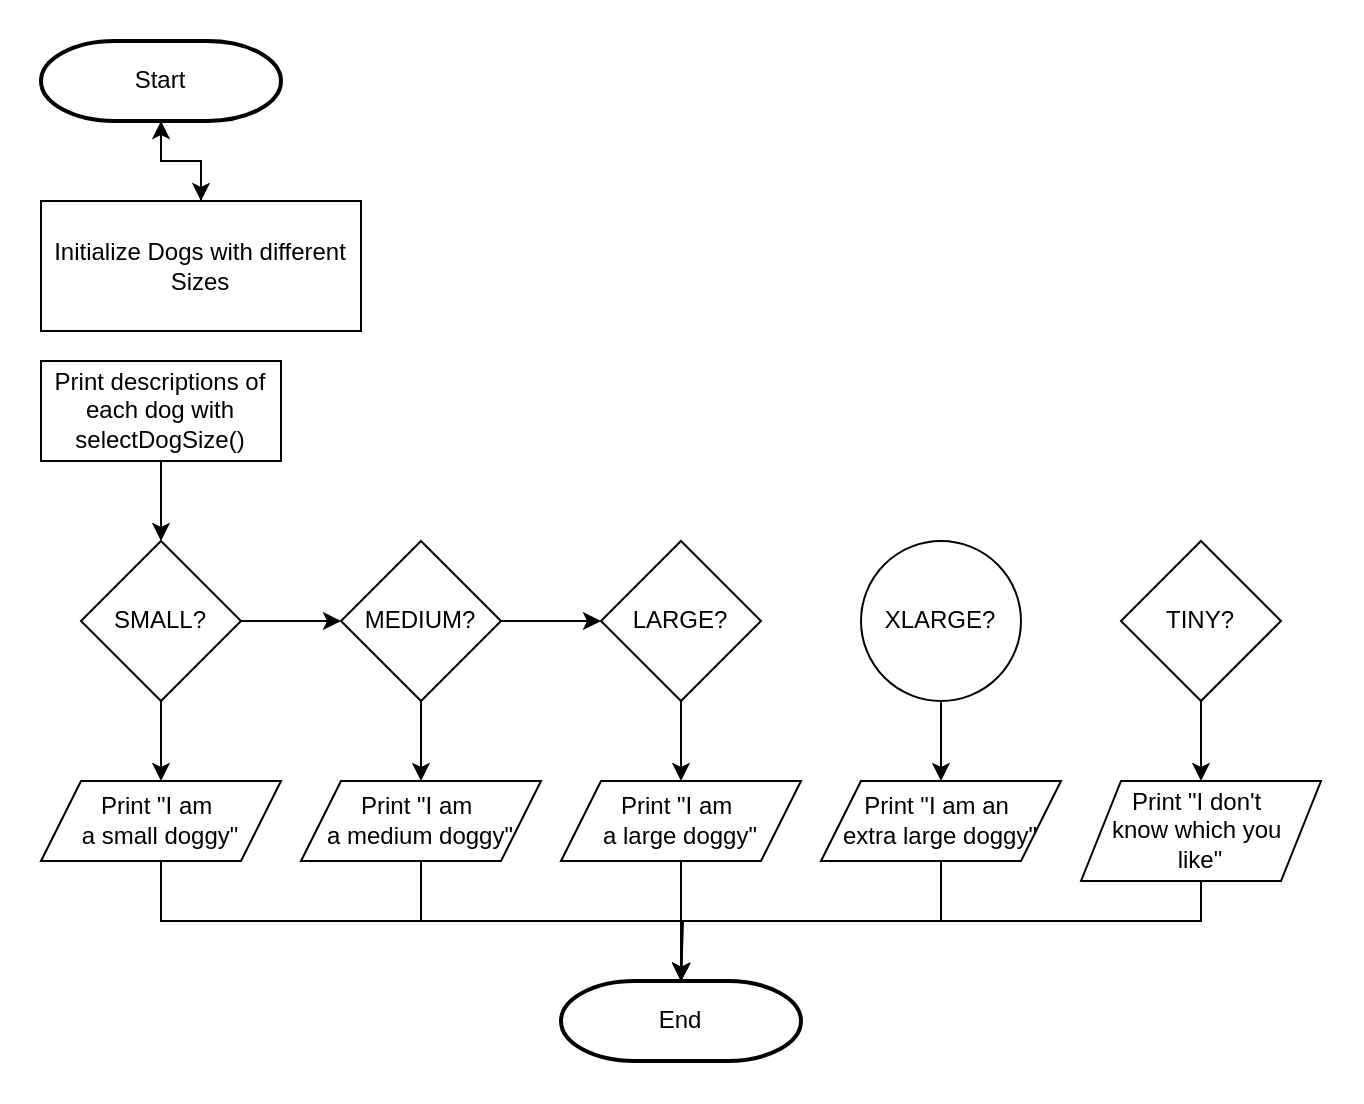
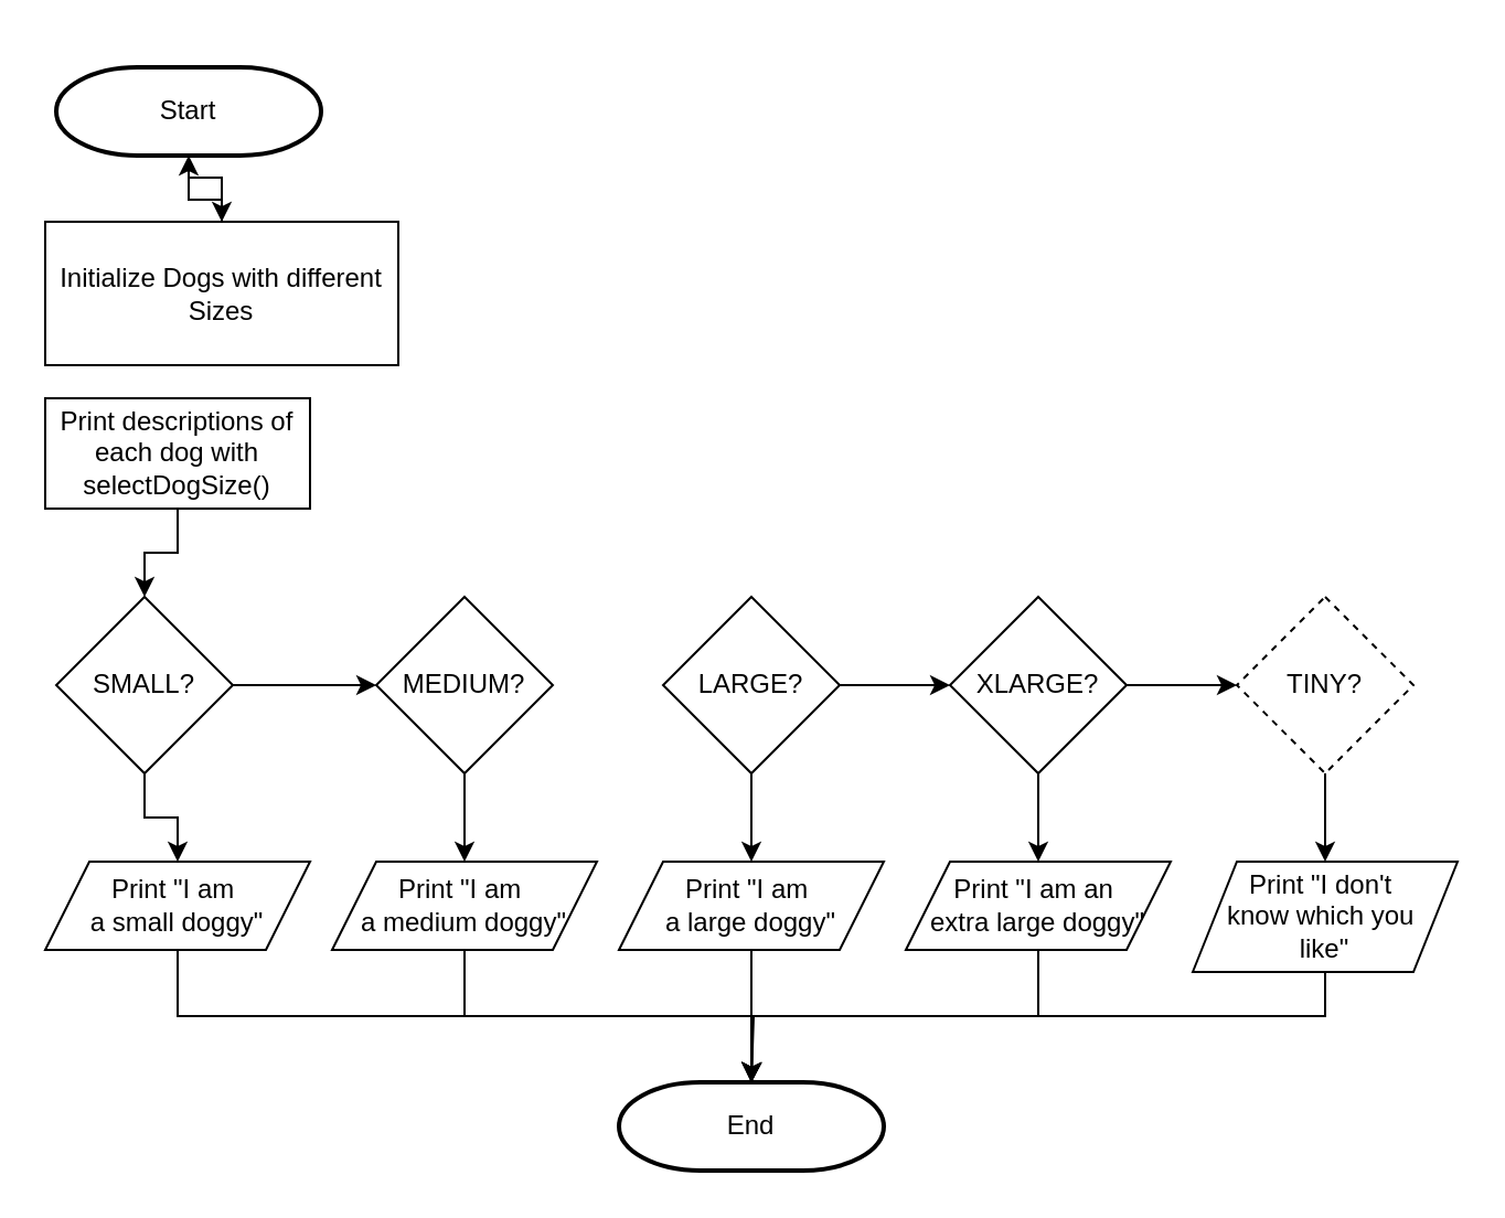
- <mxCell id="3" value="Start" style="strokeWidth=2;html=1;shape=mxgraph.flowchart.terminator;whiteSpace=wrap;" vertex="1" parent="1"><mxGeometry x="20" y="20" width="120" height="40" as="geometry" /></mxCell>
+ <mxCell id="3" value="Start" style="strokeWidth=2;html=1;shape=mxgraph.flowchart.terminator;whiteSpace=wrap;" vertex="1" parent="1"><mxGeometry x="25" y="30" width="120" height="40" as="geometry" /></mxCell>
- <mxCell id="8" value="SMALL?" style="rhombus;whiteSpace=wrap;html=1;" vertex="1" parent="1"><mxGeometry x="40" y="270" width="80" height="80" as="geometry" /></mxCell>
+ <mxCell id="8" value="SMALL?" style="rhombus;whiteSpace=wrap;html=1;" vertex="1" parent="1"><mxGeometry x="25" y="270" width="80" height="80" as="geometry" /></mxCell>
- <mxCell id="9" style="edgeStyle=orthogonalEdgeStyle;rounded=0;orthogonalLoop=1;jettySize=auto;html=1;exitX=1;exitY=0.5;exitDx=0;exitDy=0;entryX=0;entryY=0.5;entryDx=0;entryDy=0;" edge="1" parent="1" source="11" target="14"><mxGeometry relative="1" as="geometry" /></mxCell>
+ <mxCell id="12" style="edgeStyle=orthogonalEdgeStyle;rounded=0;orthogonalLoop=1;jettySize=auto;html=1;exitX=1;exitY=0.5;exitDx=0;exitDy=0;entryX=0;entryY=0.5;entryDx=0;entryDy=0;" edge="1" parent="1" source="14" target="17"><mxGeometry relative="1" as="geometry" /></mxCell>
- <mxCell id="17" value="XLARGE?" style="ellipse;whiteSpace=wrap;html=1;strokeColor=default;align=center;verticalAlign=middle;fontFamily=Helvetica;fontSize=12;fontColor=default;fillColor=default;" vertex="1" parent="1"><mxGeometry x="430" y="270" width="80" height="80" as="geometry" /></mxCell>
+ <mxCell id="17" value="XLARGE?" style="rhombus;whiteSpace=wrap;html=1;strokeColor=default;align=center;verticalAlign=middle;fontFamily=Helvetica;fontSize=12;fontColor=default;fillColor=default;" vertex="1" parent="1"><mxGeometry x="430" y="270" width="80" height="80" as="geometry" /></mxCell>
+ <mxCell id="15" style="edgeStyle=orthogonalEdgeStyle;rounded=0;orthogonalLoop=1;jettySize=auto;html=1;exitX=1;exitY=0.5;exitDx=0;exitDy=0;entryX=0;entryY=0.5;entryDx=0;entryDy=0;" edge="1" parent="1" source="17" target="19"><mxGeometry relative="1" as="geometry" /></mxCell>
- <mxCell id="19" value="TINY?" style="rhombus;whiteSpace=wrap;html=1;strokeColor=default;align=center;verticalAlign=middle;fontFamily=Helvetica;fontSize=12;fontColor=default;fillColor=default;" vertex="1" parent="1"><mxGeometry x="560" y="270" width="80" height="80" as="geometry" /></mxCell>
+ <mxCell id="19" value="TINY?" style="rhombus;whiteSpace=wrap;html=1;strokeColor=default;align=center;verticalAlign=middle;fontFamily=Helvetica;fontSize=12;fontColor=default;fillColor=default;dashed=1;" vertex="1" parent="1"><mxGeometry x="560" y="270" width="80" height="80" as="geometry" /></mxCell>
